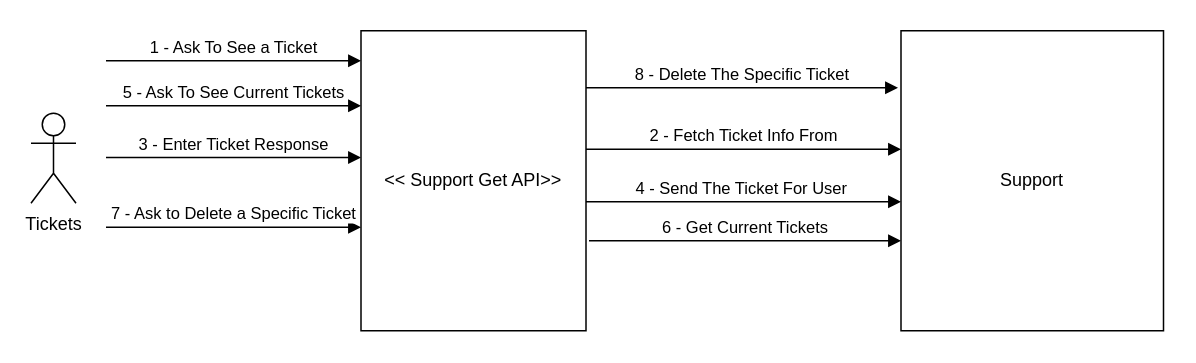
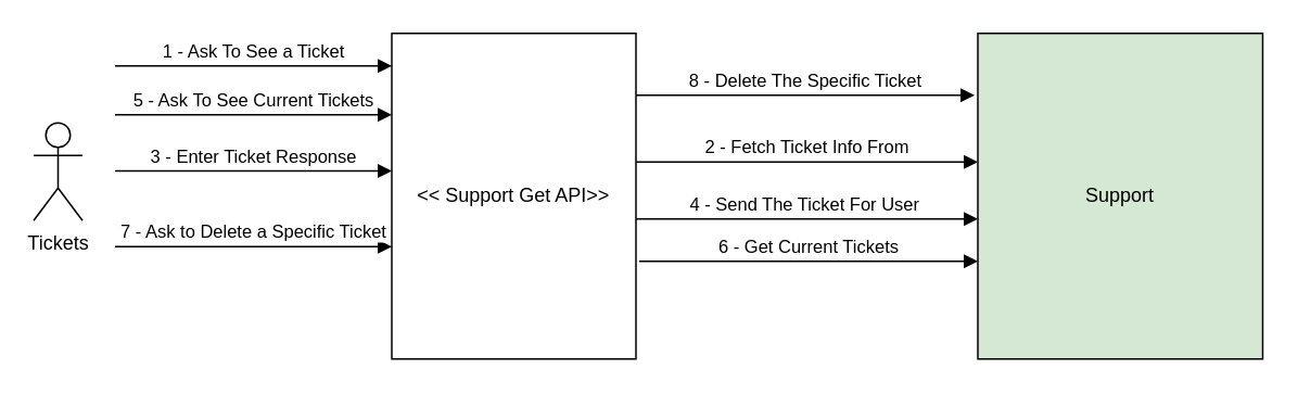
- <mxCell id="4" value="Support" style="rounded=0;whiteSpace=wrap;html=1;" vertex="1" parent="1"><mxGeometry x="600" y="20" width="175" height="200" as="geometry" /></mxCell>
+ <mxCell id="4" value="Support" style="rounded=0;whiteSpace=wrap;html=1;fillColor=#d5e8d4;" vertex="1" parent="1"><mxGeometry x="600" y="20" width="175" height="200" as="geometry" /></mxCell>
